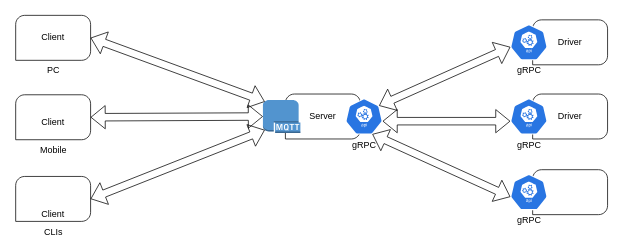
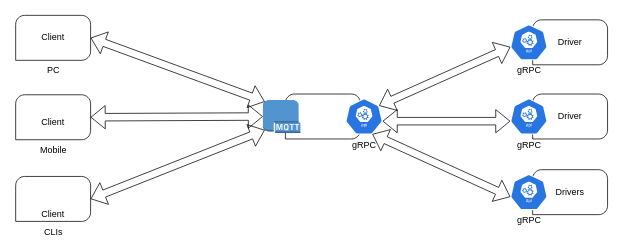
- <mxCell id="7" value="Server" style="text;html=1;strokeColor=none;fillColor=none;align=center;verticalAlign=middle;whiteSpace=wrap;rounded=0;" vertex="1" parent="1"><mxGeometry x="400" y="140" width="60" height="30" as="geometry" /></mxCell>
+ <mxCell id="17" value="Drivers" style="text;html=1;strokeColor=none;fillColor=none;align=center;verticalAlign=middle;whiteSpace=wrap;rounded=0;" vertex="1" parent="1"><mxGeometry x="730" y="241" width="60" height="30" as="geometry" /></mxCell>
